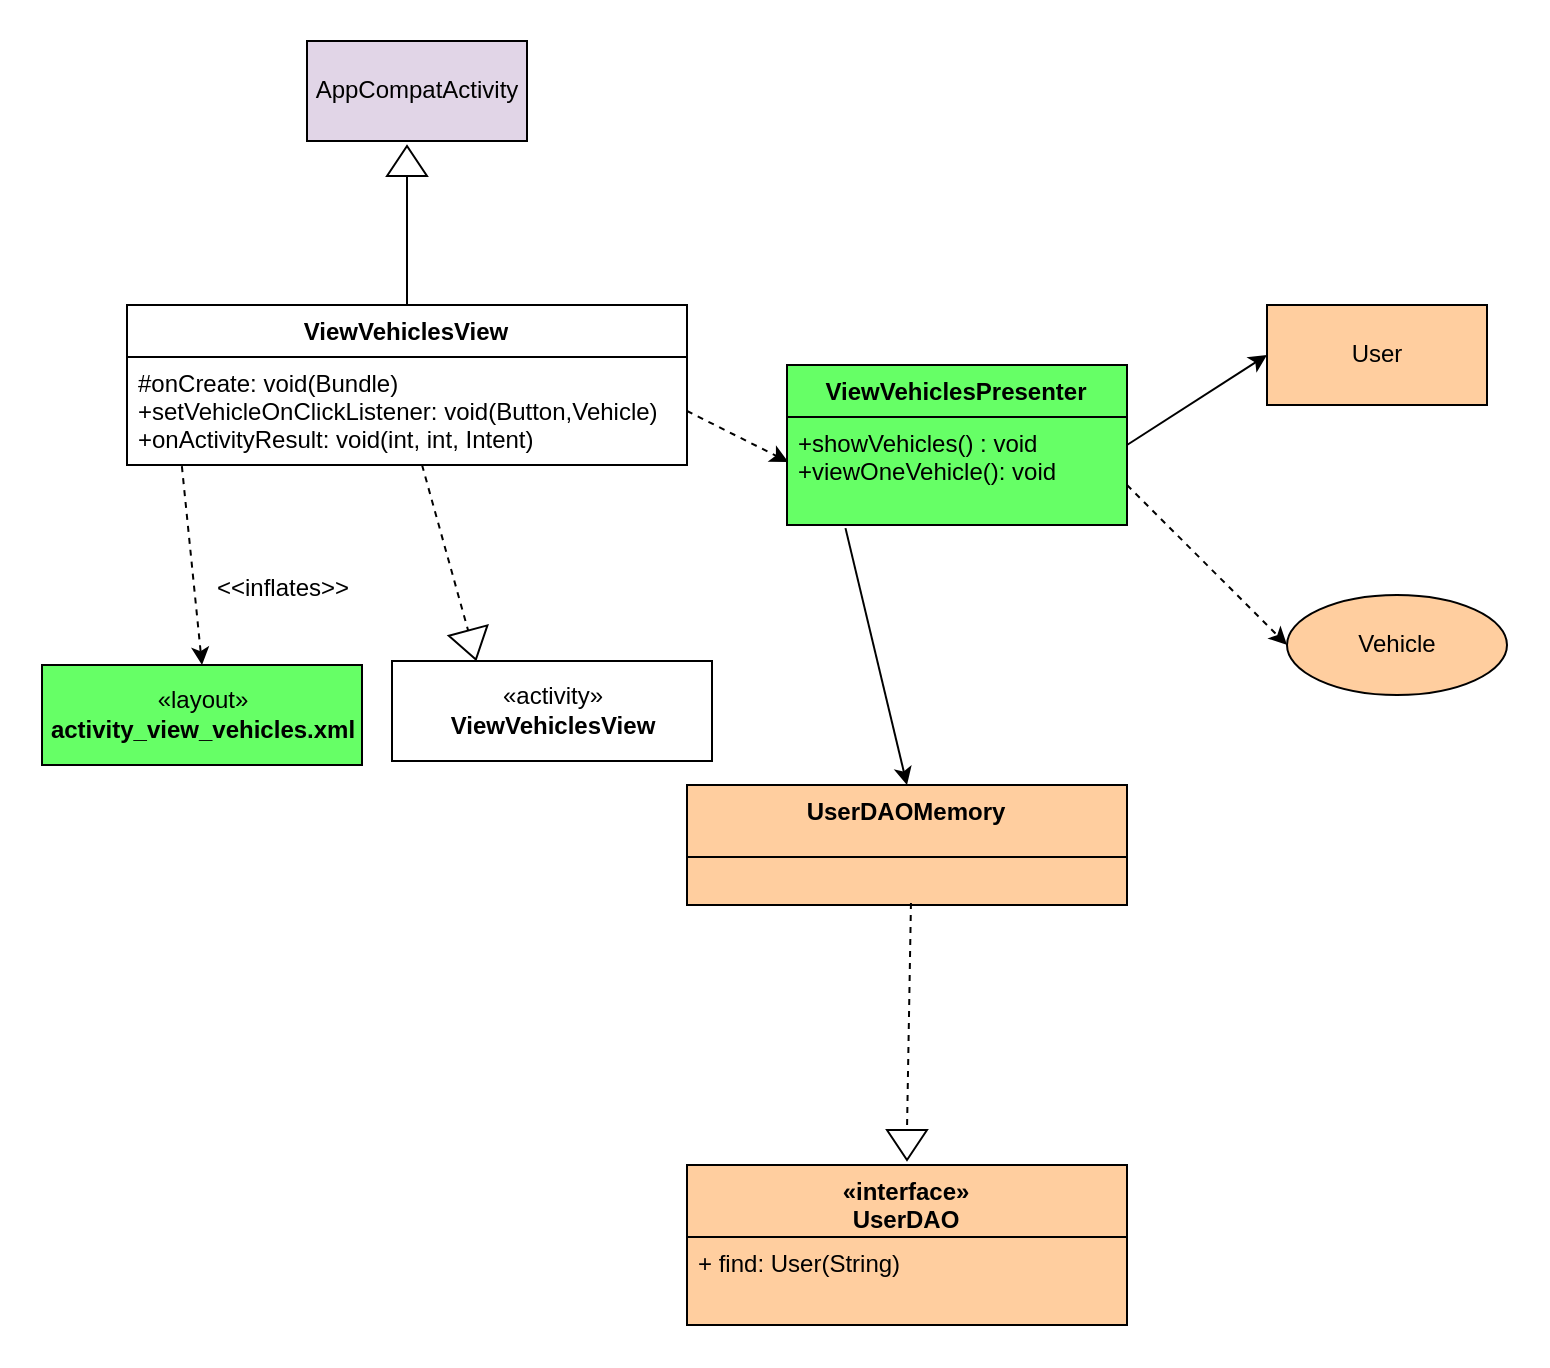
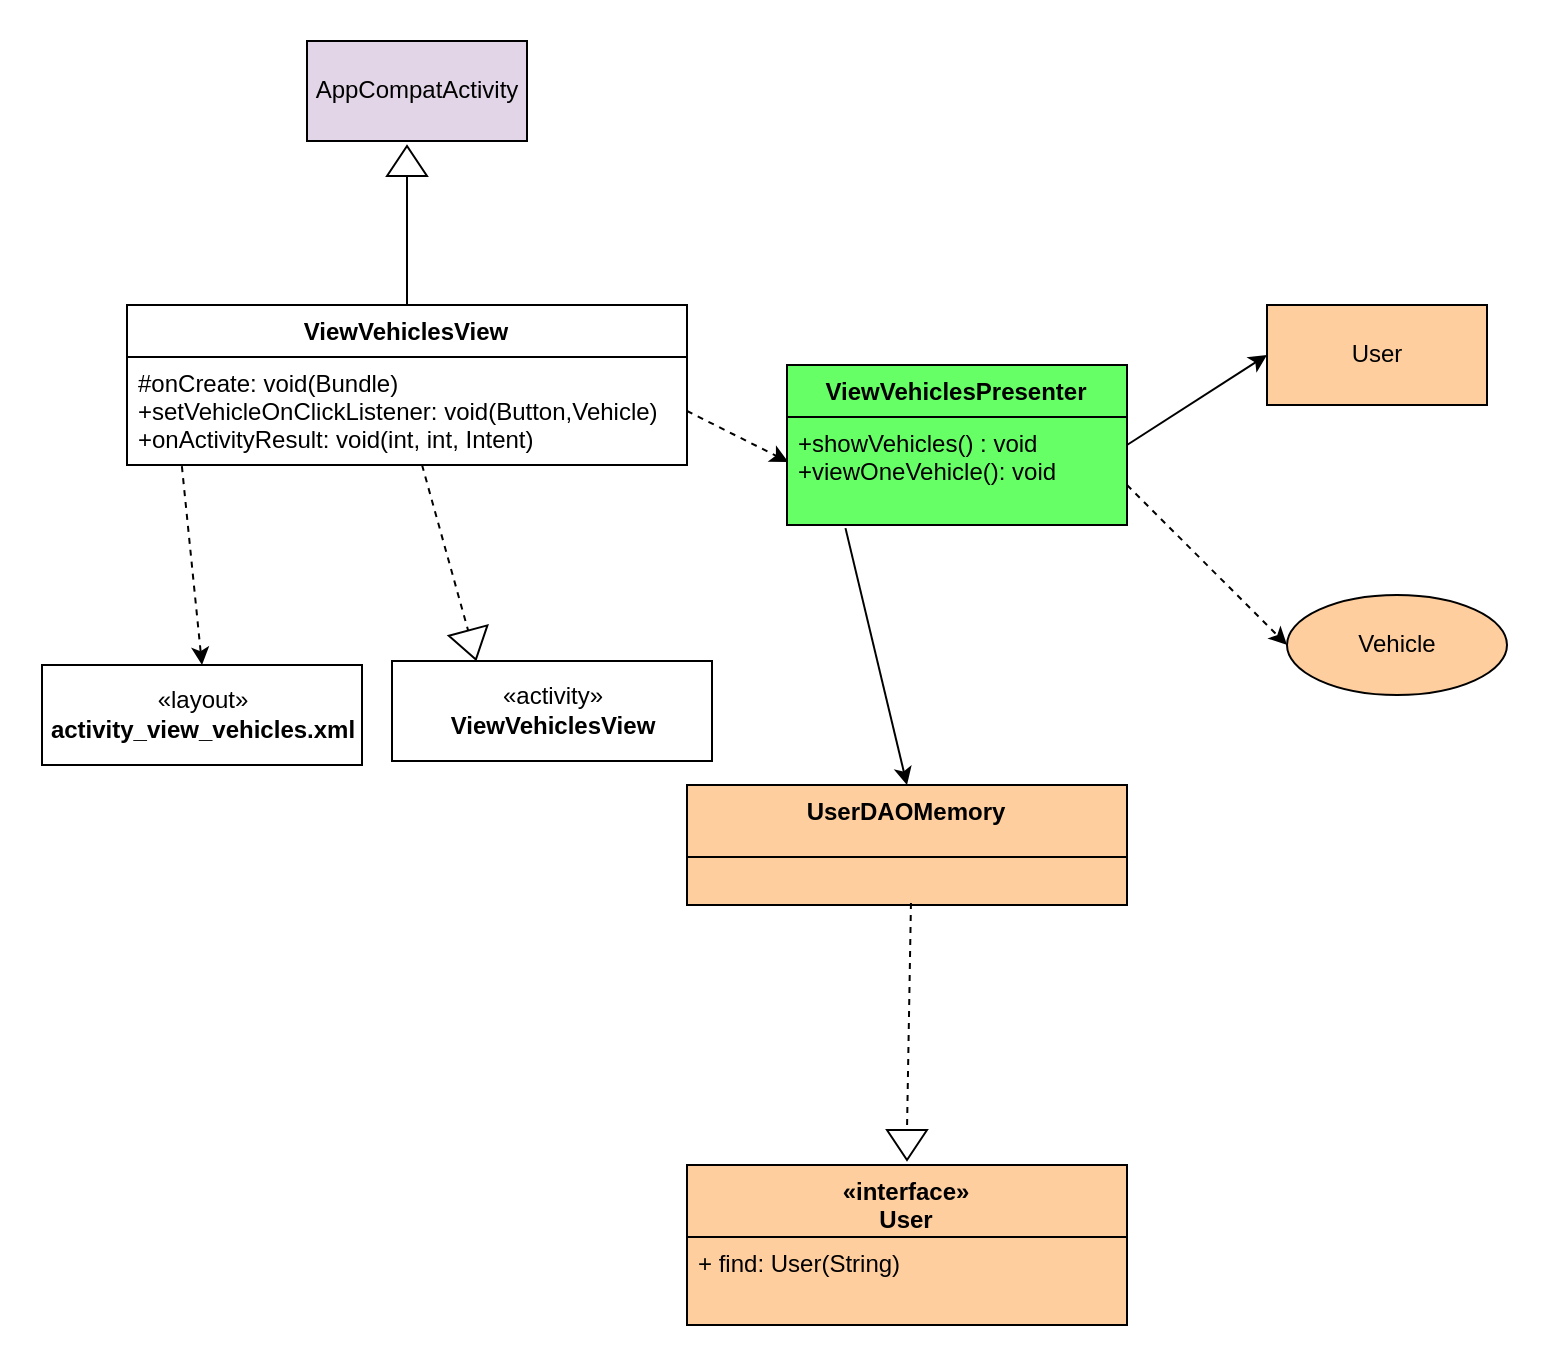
- <mxCell id="26" value="&amp;lt;&amp;lt;inflates&amp;gt;&amp;gt;" style="text;html=1;align=center;verticalAlign=middle;resizable=0;points=[];autosize=1;" parent="1" vertex="1"><mxGeometry x="100.5" y="284" width="80" height="20" as="geometry" /></mxCell>
- <mxCell id="6" value="«layout»&lt;br&gt;&lt;b&gt;activity_view_vehicles.xml&lt;/b&gt;" style="html=1;strokeColor=#000000;fillColor=#66ff66;" parent="1" vertex="1"><mxGeometry x="20.5" y="332" width="160" height="50" as="geometry" /></mxCell>
+ <mxCell id="6" value="«layout»&lt;br&gt;&lt;b&gt;activity_view_vehicles.xml&lt;/b&gt;" style="html=1;strokeColor=#000000;fillColor=#FFFFFF;" parent="1" vertex="1"><mxGeometry x="20.5" y="332" width="160" height="50" as="geometry" /></mxCell>
- <mxCell id="22" value="«interface»&#10;UserDAO&#10;" style="swimlane;fontStyle=1;align=center;verticalAlign=top;childLayout=stackLayout;horizontal=1;startSize=36;horizontalStack=0;resizeParent=1;resizeParentMax=0;resizeLast=0;collapsible=1;marginBottom=0;strokeColor=#000000;fillColor=#FFCE9F;gradientColor=none;" parent="1" vertex="1"><mxGeometry x="343" y="582" width="220" height="80" as="geometry"><mxRectangle x="360" y="590" width="120" height="70" as="alternateBounds" /></mxGeometry></mxCell>
+ <mxCell id="22" value="«interface»&#10;User&#10;" style="swimlane;fontStyle=1;align=center;verticalAlign=top;childLayout=stackLayout;horizontal=1;startSize=36;horizontalStack=0;resizeParent=1;resizeParentMax=0;resizeLast=0;collapsible=1;marginBottom=0;strokeColor=#000000;fillColor=#FFCE9F;gradientColor=none;" parent="1" vertex="1"><mxGeometry x="343" y="582" width="220" height="80" as="geometry"><mxRectangle x="360" y="590" width="120" height="70" as="alternateBounds" /></mxGeometry></mxCell>
